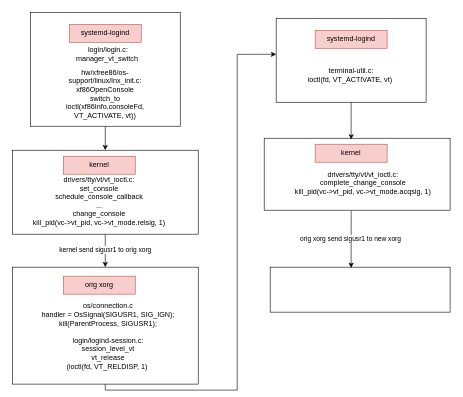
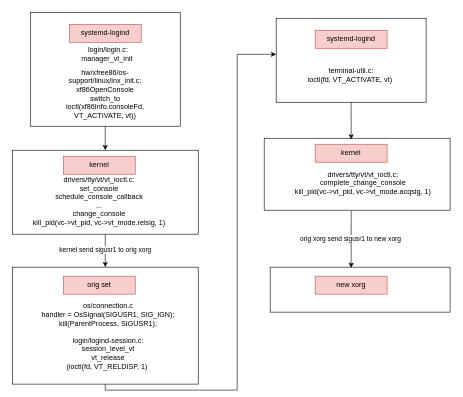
- <mxCell id="18" value="login/login.c:&lt;br&gt;manager_vt_switch&amp;nbsp;" style="text;html=1;strokeColor=none;fillColor=none;align=center;verticalAlign=middle;whiteSpace=wrap;rounded=0;" parent="1" vertex="1"><mxGeometry x="80" y="75" width="200" height="30" as="geometry" /></mxCell>
+ <mxCell id="18" value="login/login.c:&lt;br&gt;manager_vt_init&amp;nbsp;" style="text;html=1;strokeColor=none;fillColor=none;align=center;verticalAlign=middle;whiteSpace=wrap;rounded=0;" parent="1" vertex="1"><mxGeometry x="80" y="75" width="200" height="30" as="geometry" /></mxCell>
- <mxCell id="12" value="orig xorg" style="rounded=0;whiteSpace=wrap;html=1;fillColor=#f8cecc;strokeColor=#b85450;" parent="1" vertex="1"><mxGeometry x="105" y="460" width="120" height="30" as="geometry" /></mxCell>
+ <mxCell id="12" value="orig set" style="rounded=0;whiteSpace=wrap;html=1;fillColor=#f8cecc;strokeColor=#b85450;" parent="1" vertex="1"><mxGeometry x="105" y="460" width="120" height="30" as="geometry" /></mxCell>
+ <mxCell id="25" value="new xorg" style="rounded=0;whiteSpace=wrap;html=1;fillColor=#f8cecc;strokeColor=#b85450;" parent="1" vertex="1"><mxGeometry x="525" y="460" width="120" height="30" as="geometry" /></mxCell>
